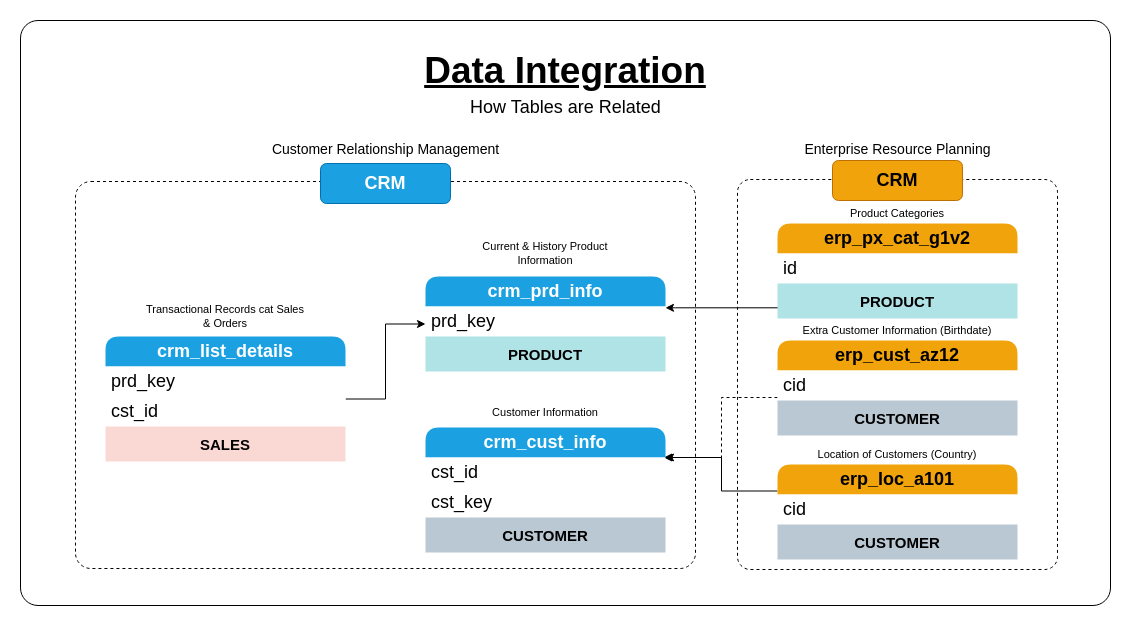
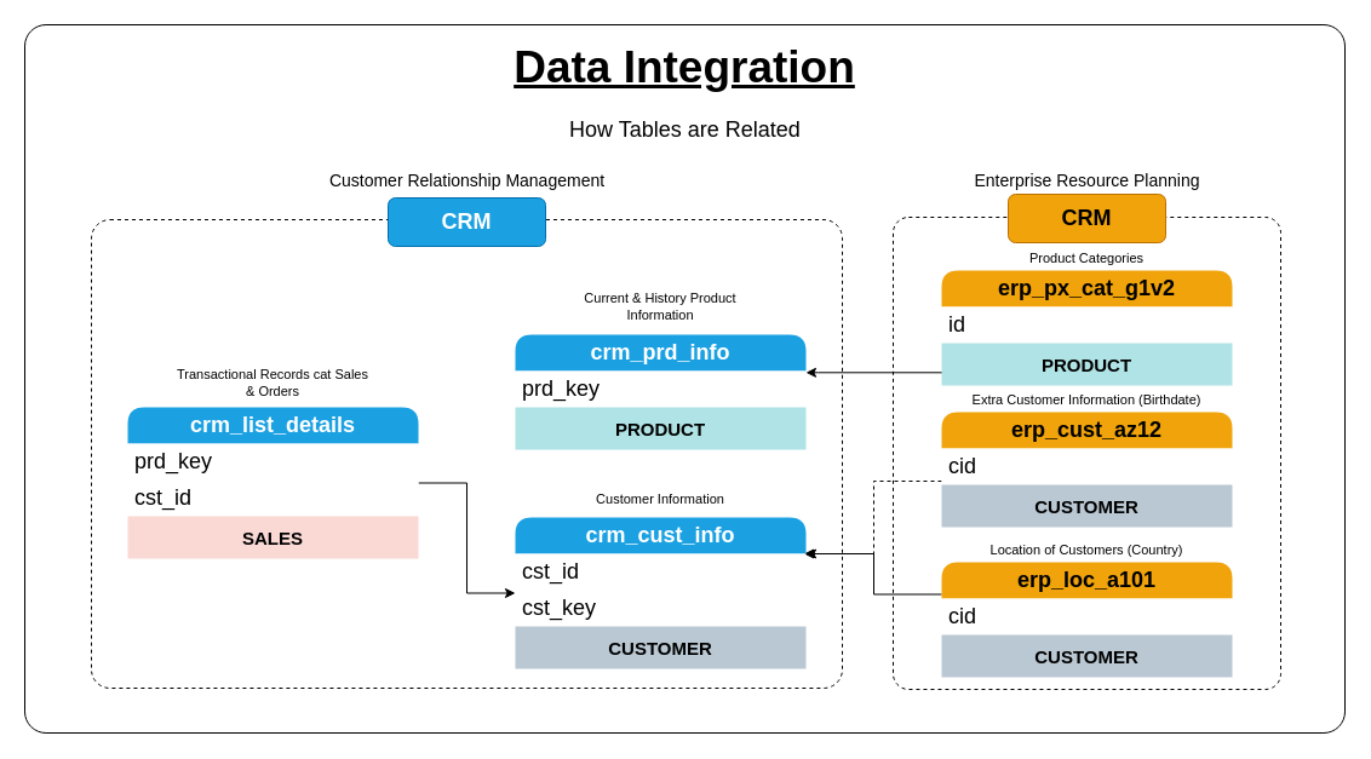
- <mxCell id="38" value="Data Integration" style="text;html=1;align=center;verticalAlign=middle;whiteSpace=wrap;rounded=0;fontStyle=5;fontSize=37;" vertex="1" parent="1"><mxGeometry x="417.25" y="56" width="295.5" height="30" as="geometry" /></mxCell>
+ <mxCell id="38" value="Data Integration" style="text;html=1;align=center;verticalAlign=middle;whiteSpace=wrap;rounded=0;fontStyle=5;fontSize=37;" vertex="1" parent="1"><mxGeometry x="417.25" y="41" width="295.5" height="30" as="geometry" /></mxCell>
- <mxCell id="22" style="edgeStyle=orthogonalEdgeStyle;rounded=0;orthogonalLoop=1;jettySize=auto;html=1;" parent="1" source="24" target="28" edge="1"><mxGeometry relative="1" as="geometry" /></mxCell>
+ <mxCell id="23" style="edgeStyle=orthogonalEdgeStyle;rounded=0;orthogonalLoop=1;jettySize=auto;html=1;" parent="1" source="24" target="31" edge="1"><mxGeometry relative="1" as="geometry" /></mxCell>
